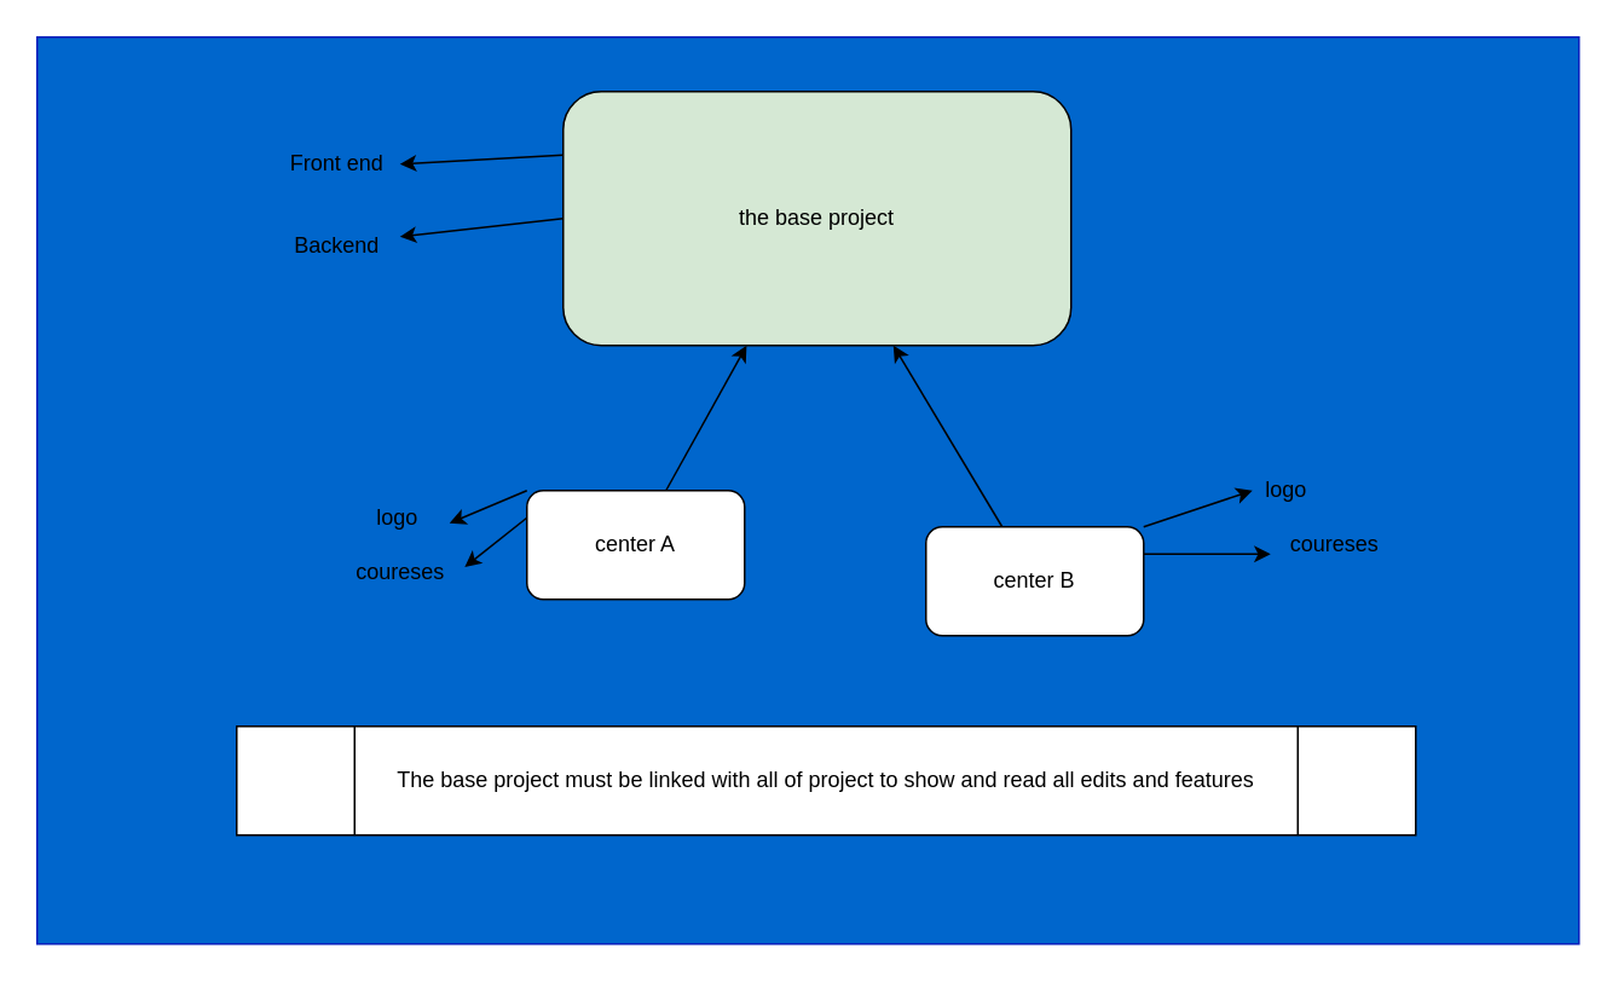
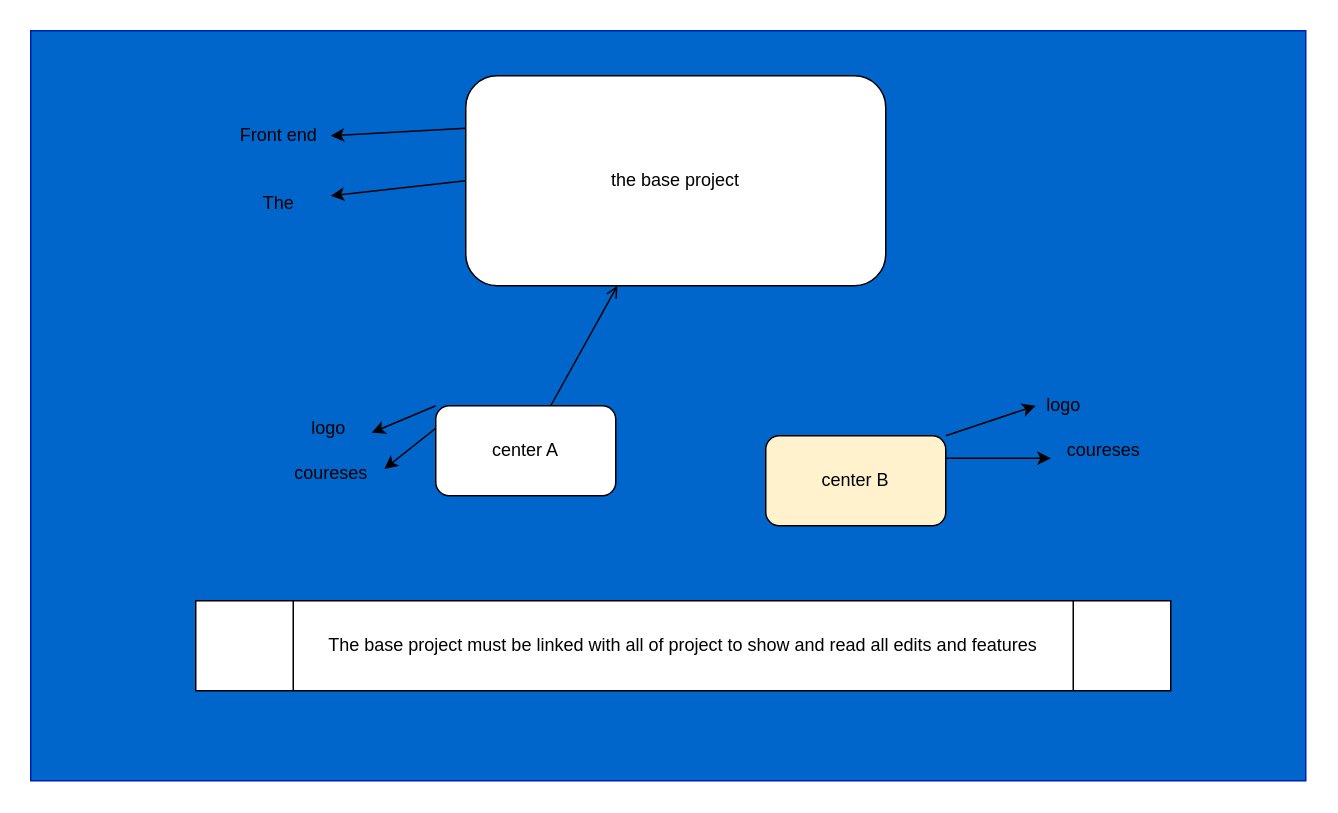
- <mxCell id="5" value="the base project" style="rounded=1;whiteSpace=wrap;html=1;fillColor=#d5e8d4;" parent="1" vertex="1"><mxGeometry x="310" y="50" width="280" height="140" as="geometry" /></mxCell>
+ <mxCell id="5" value="the base project" style="rounded=1;whiteSpace=wrap;html=1;" parent="1" vertex="1"><mxGeometry x="310" y="50" width="280" height="140" as="geometry" /></mxCell>
- <mxCell id="19" value="Backend" style="text;html=1;align=center;verticalAlign=middle;resizable=0;points=[];autosize=1;strokeColor=none;fillColor=none;" parent="1" vertex="1"><mxGeometry x="150" y="120" width="70" height="30" as="geometry" /></mxCell>
+ <mxCell id="19" value="The" style="text;html=1;align=center;verticalAlign=middle;resizable=0;points=[];autosize=1;strokeColor=none;fillColor=none;" parent="1" vertex="1"><mxGeometry x="150" y="120" width="70" height="30" as="geometry" /></mxCell>
- <mxCell id="6" value="" style="edgeStyle=none;html=1;" parent="1" source="9" target="5" edge="1"><mxGeometry relative="1" as="geometry" /></mxCell>
+ <mxCell id="6" value="" style="edgeStyle=none;html=1;endArrow=open;" parent="1" source="9" target="5" edge="1"><mxGeometry relative="1" as="geometry" /></mxCell>
- <mxCell id="10" value="" style="edgeStyle=none;html=1;" parent="1" source="13" target="5" edge="1"><mxGeometry relative="1" as="geometry" /></mxCell>
- <mxCell id="13" value="center B" style="rounded=1;whiteSpace=wrap;html=1;" parent="1" vertex="1"><mxGeometry x="510" y="290" width="120" height="60" as="geometry" /></mxCell>
+ <mxCell id="13" value="center B" style="rounded=1;whiteSpace=wrap;html=1;fillColor=#fff2cc;" parent="1" vertex="1"><mxGeometry x="510" y="290" width="120" height="60" as="geometry" /></mxCell>
